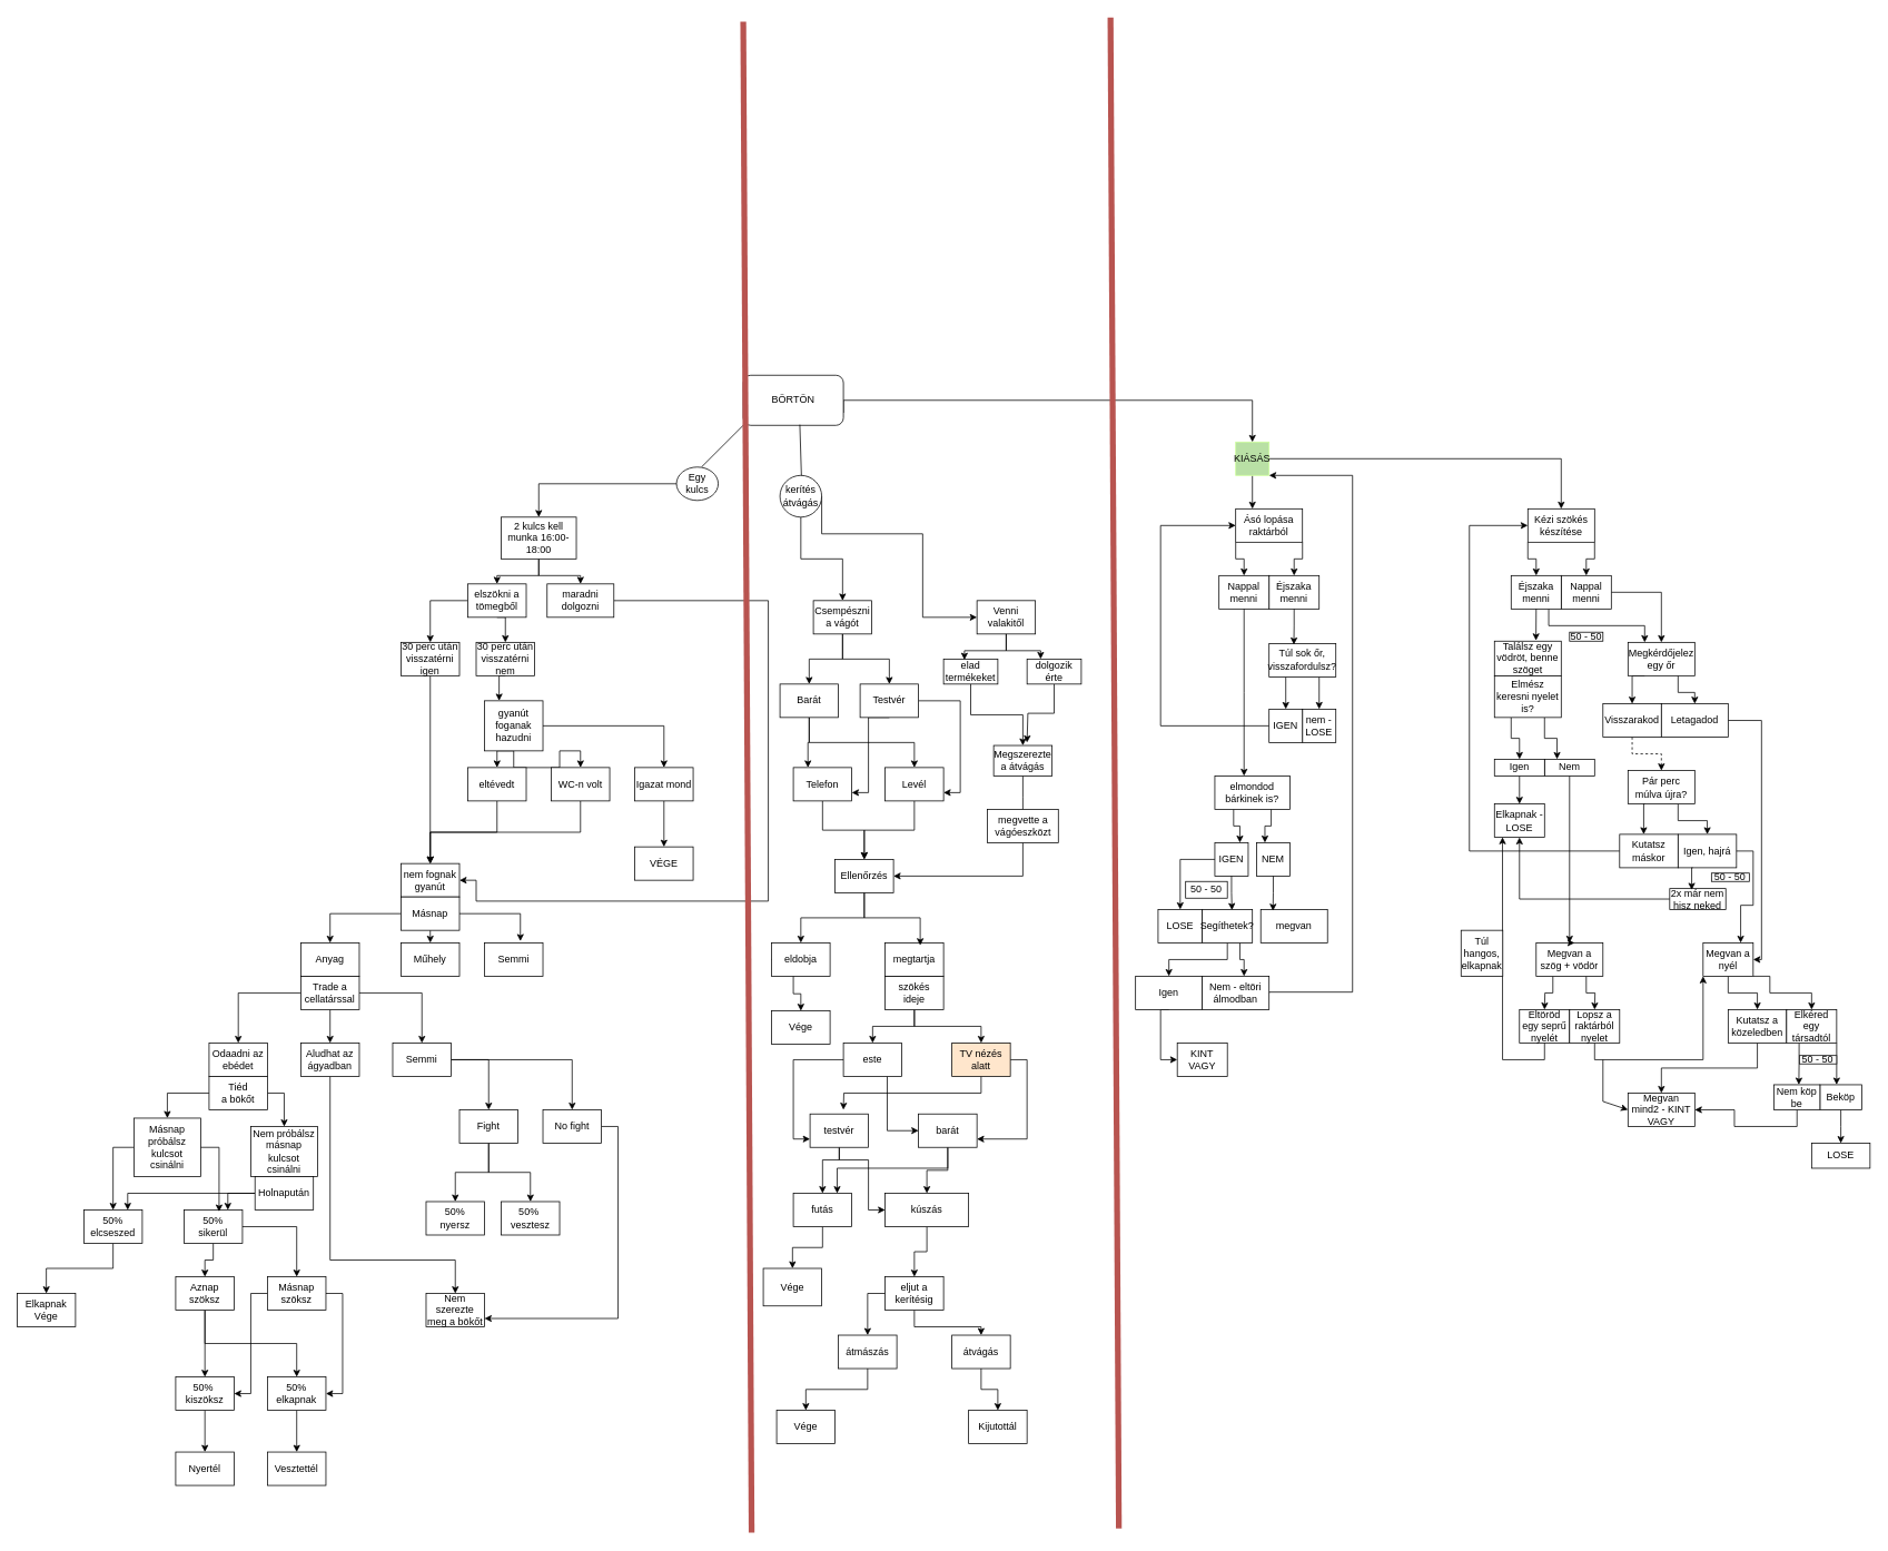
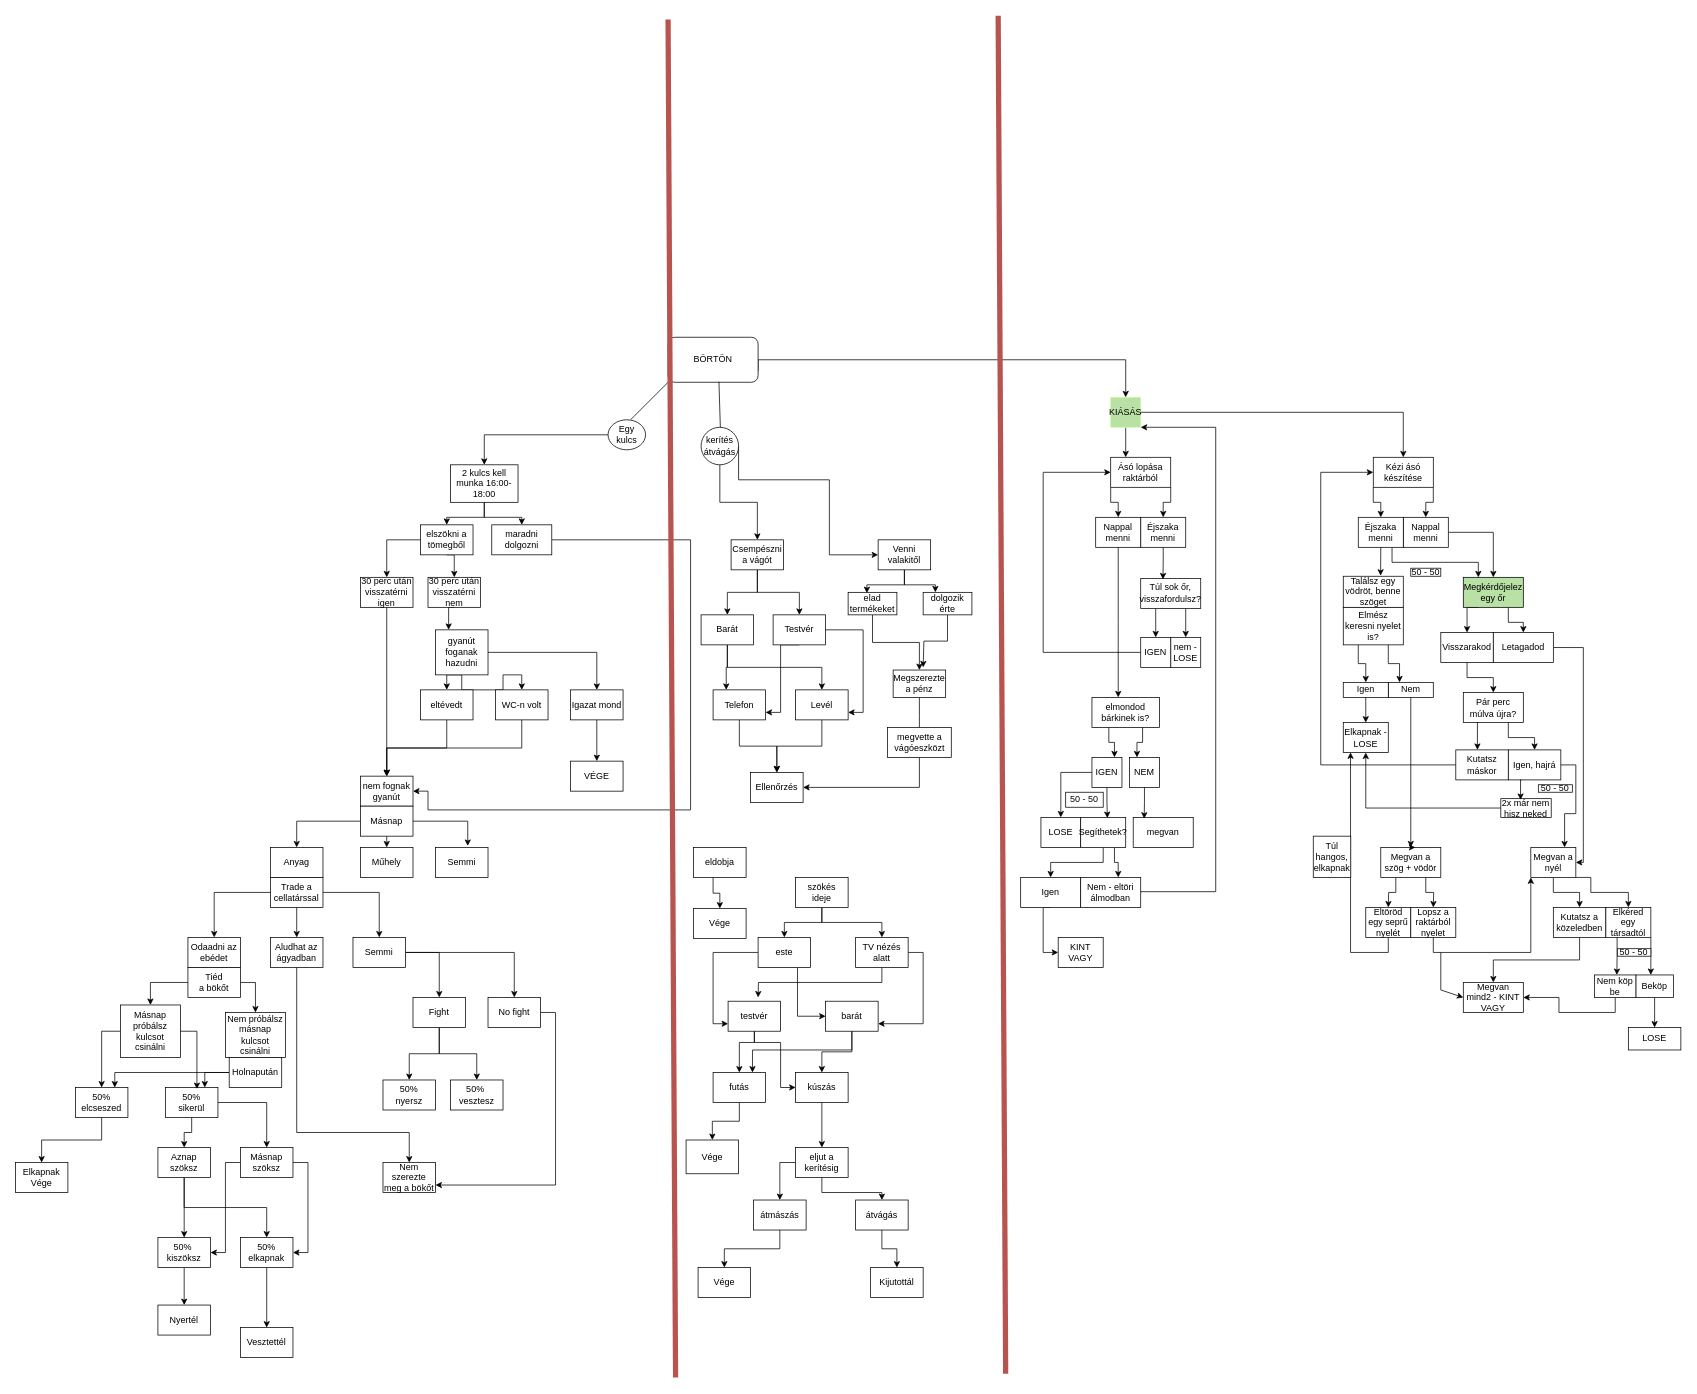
- <mxCell id="146" value="Kézi szökés készítése" style="rounded=0;whiteSpace=wrap;html=1;" parent="1" vertex="1"><mxGeometry x="1830" y="609" width="80" height="40" as="geometry" /></mxCell>
+ <mxCell id="146" value="Kézi ásó készítése" style="rounded=0;whiteSpace=wrap;html=1;" parent="1" vertex="1"><mxGeometry x="1830" y="609" width="80" height="40" as="geometry" /></mxCell>
- <mxCell id="167" value="Megkérdőjelez egy őr" style="rounded=0;whiteSpace=wrap;html=1;" parent="1" vertex="1"><mxGeometry x="1950" y="769" width="80" height="40" as="geometry" /></mxCell>
+ <mxCell id="167" value="Megkérdőjelez egy őr" style="rounded=0;whiteSpace=wrap;html=1;fillColor=#b9e0a5;" parent="1" vertex="1"><mxGeometry x="1950" y="769" width="80" height="40" as="geometry" /></mxCell>
- <mxCell id="168" style="edgeStyle=orthogonalEdgeStyle;rounded=0;orthogonalLoop=1;jettySize=auto;html=1;exitX=0.5;exitY=1;exitDx=0;exitDy=0;entryX=0.5;entryY=0;entryDx=0;entryDy=0;dashed=1;" parent="1" source="169" target="173" edge="1"><mxGeometry relative="1" as="geometry" /></mxCell>
+ <mxCell id="168" style="edgeStyle=orthogonalEdgeStyle;rounded=0;orthogonalLoop=1;jettySize=auto;html=1;exitX=0.5;exitY=1;exitDx=0;exitDy=0;entryX=0.5;entryY=0;entryDx=0;entryDy=0;" parent="1" source="169" target="173" edge="1"><mxGeometry relative="1" as="geometry" /></mxCell>
- <mxCell id="240" value="Megszerezte a átvágás" style="whiteSpace=wrap;html=1;rounded=0;" vertex="1" parent="1"><mxGeometry x="1190" y="892.55" width="70" height="36.45" as="geometry" /></mxCell>
+ <mxCell id="240" value="Megszerezte a pénz" style="whiteSpace=wrap;html=1;rounded=0;" vertex="1" parent="1"><mxGeometry x="1190" y="892.55" width="70" height="36.45" as="geometry" /></mxCell>
- <mxCell id="130" style="edgeStyle=orthogonalEdgeStyle;rounded=0;orthogonalLoop=1;jettySize=auto;html=1;exitX=0.5;exitY=1;exitDx=0;exitDy=0;entryX=0.6;entryY=0.075;entryDx=0;entryDy=0;entryPerimeter=0;" parent="1" source="119" target="115" edge="1"><mxGeometry relative="1" as="geometry" /></mxCell>
- <mxCell id="118" style="edgeStyle=orthogonalEdgeStyle;rounded=0;orthogonalLoop=1;jettySize=auto;html=1;exitX=0.5;exitY=1;exitDx=0;exitDy=0;entryX=0.5;entryY=0;entryDx=0;entryDy=0;" parent="1" source="119" target="117" edge="1"><mxGeometry relative="1" as="geometry" /></mxCell>
- <mxCell id="115" value="megtartja" style="rounded=0;whiteSpace=wrap;html=1;" parent="1" vertex="1"><mxGeometry x="1060" y="1129" width="70" height="40" as="geometry" /></mxCell>
- <mxCell id="110" value="TV nézés alatt" style="rounded=0;whiteSpace=wrap;html=1;fillColor=#ffe6cc;" parent="1" vertex="1"><mxGeometry x="1140" y="1249" width="70" height="40" as="geometry" /></mxCell>
+ <mxCell id="110" value="TV nézés alatt" style="rounded=0;whiteSpace=wrap;html=1;" parent="1" vertex="1"><mxGeometry x="1140" y="1249" width="70" height="40" as="geometry" /></mxCell>
- <mxCell id="99" value="kúszás" style="rounded=0;whiteSpace=wrap;html=1;" parent="1" vertex="1"><mxGeometry x="1060" y="1429" width="100" height="40" as="geometry" /></mxCell>
+ <mxCell id="99" value="kúszás" style="rounded=0;whiteSpace=wrap;html=1;" parent="1" vertex="1"><mxGeometry x="1060" y="1429" width="70" height="40" as="geometry" /></mxCell>
- <mxCell id="93" value="Vesztettél" style="rounded=0;whiteSpace=wrap;html=1;" parent="1" vertex="1"><mxGeometry x="320" y="1739" width="70" height="40" as="geometry" /></mxCell>
+ <mxCell id="93" value="Vesztettél" style="rounded=0;whiteSpace=wrap;html=1;" parent="1" vertex="1"><mxGeometry x="320" y="1769" width="70" height="40" as="geometry" /></mxCell>
